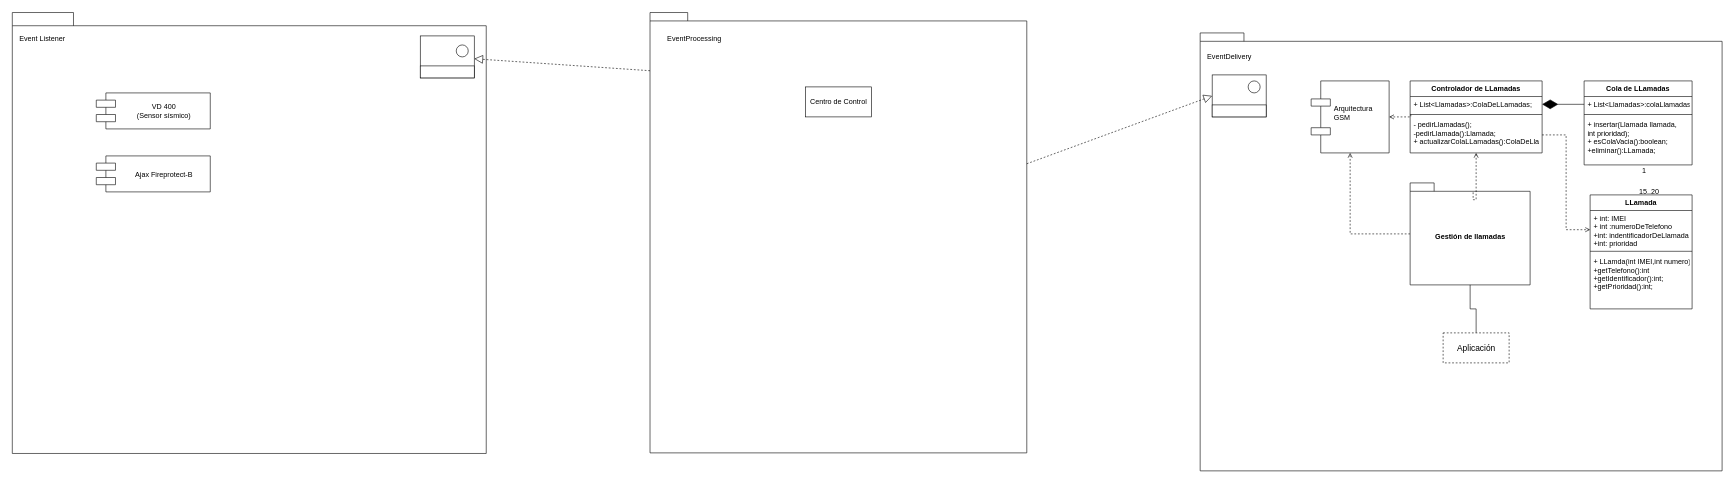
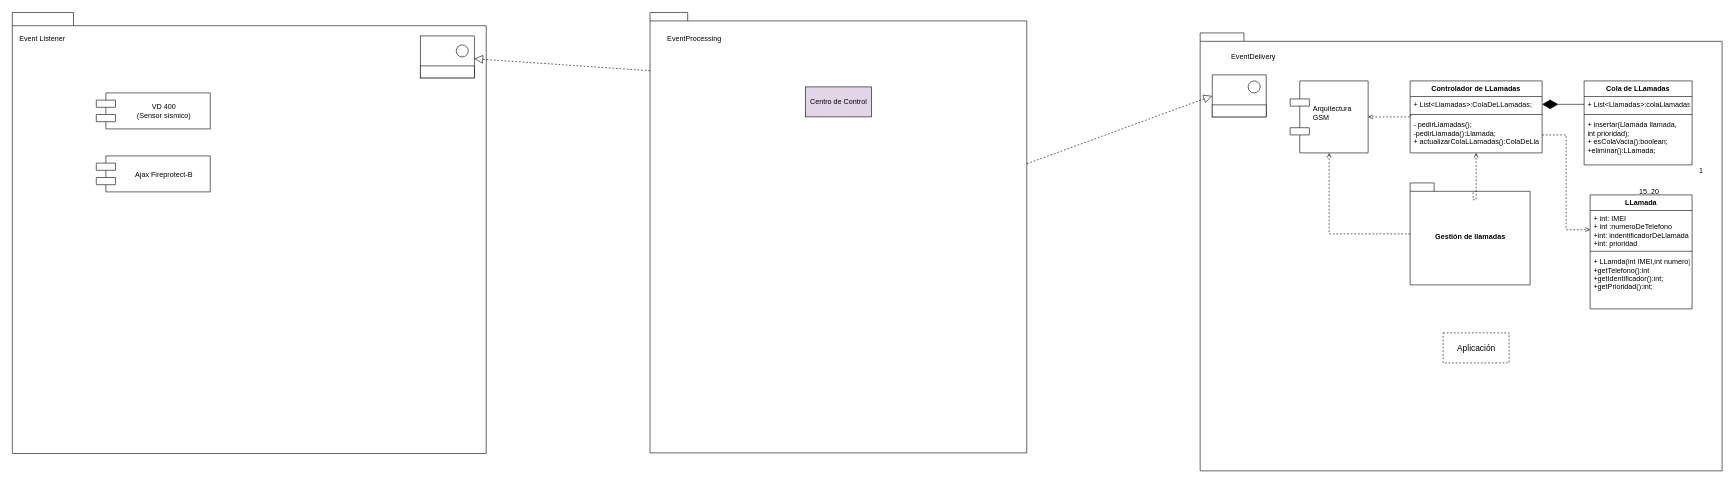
- <mxCell id="7" value="EventDelivery" style="text;html=1;resizable=0;points=[];autosize=1;align=left;verticalAlign=top;spacingTop=-4;" parent="1" vertex="1"><mxGeometry x="2010" y="84" width="90" height="20" as="geometry" /></mxCell>
+ <mxCell id="7" value="EventDelivery" style="text;html=1;resizable=0;points=[];autosize=1;align=left;verticalAlign=top;spacingTop=-4;" parent="1" vertex="1"><mxGeometry x="2050" y="84" width="90" height="20" as="geometry" /></mxCell>
- <mxCell id="41" value="Centro de Control" style="html=1;align=center;" vertex="1" parent="1"><mxGeometry x="1342" y="144" width="110" height="50" as="geometry" /></mxCell>
+ <mxCell id="41" value="Centro de Control" style="html=1;align=center;fillColor=#e1d5e7;" vertex="1" parent="1"><mxGeometry x="1342" y="144" width="110" height="50" as="geometry" /></mxCell>
- <mxCell id="10" value="Arquitectura&#10;GSM&#10;" style="shape=component;align=left;spacingLeft=36;" parent="1" vertex="1"><mxGeometry x="2185" y="134" width="130" height="120" as="geometry" /></mxCell>
+ <mxCell id="10" value="Arquitectura&#10;GSM&#10;" style="shape=component;align=left;spacingLeft=36;" parent="1" vertex="1"><mxGeometry x="2150" y="134" width="130" height="120" as="geometry" /></mxCell>
- <mxCell id="20" value="1" style="text;html=1;resizable=0;points=[];autosize=1;align=left;verticalAlign=top;spacingTop=-4;" parent="1" vertex="1"><mxGeometry x="2735" y="274" width="20" height="20" as="geometry" /></mxCell>
+ <mxCell id="20" value="1" style="text;html=1;resizable=0;points=[];autosize=1;align=left;verticalAlign=top;spacingTop=-4;" parent="1" vertex="1"><mxGeometry x="2830" y="274" width="20" height="20" as="geometry" /></mxCell>
- <mxCell id="31" style="edgeStyle=orthogonalEdgeStyle;rounded=0;orthogonalLoop=1;jettySize=auto;html=1;entryX=0.5;entryY=1;entryDx=0;entryDy=0;entryPerimeter=0;endArrow=none;endFill=0;" parent="1" source="32" target="22" edge="1"><mxGeometry relative="1" as="geometry" /></mxCell>
